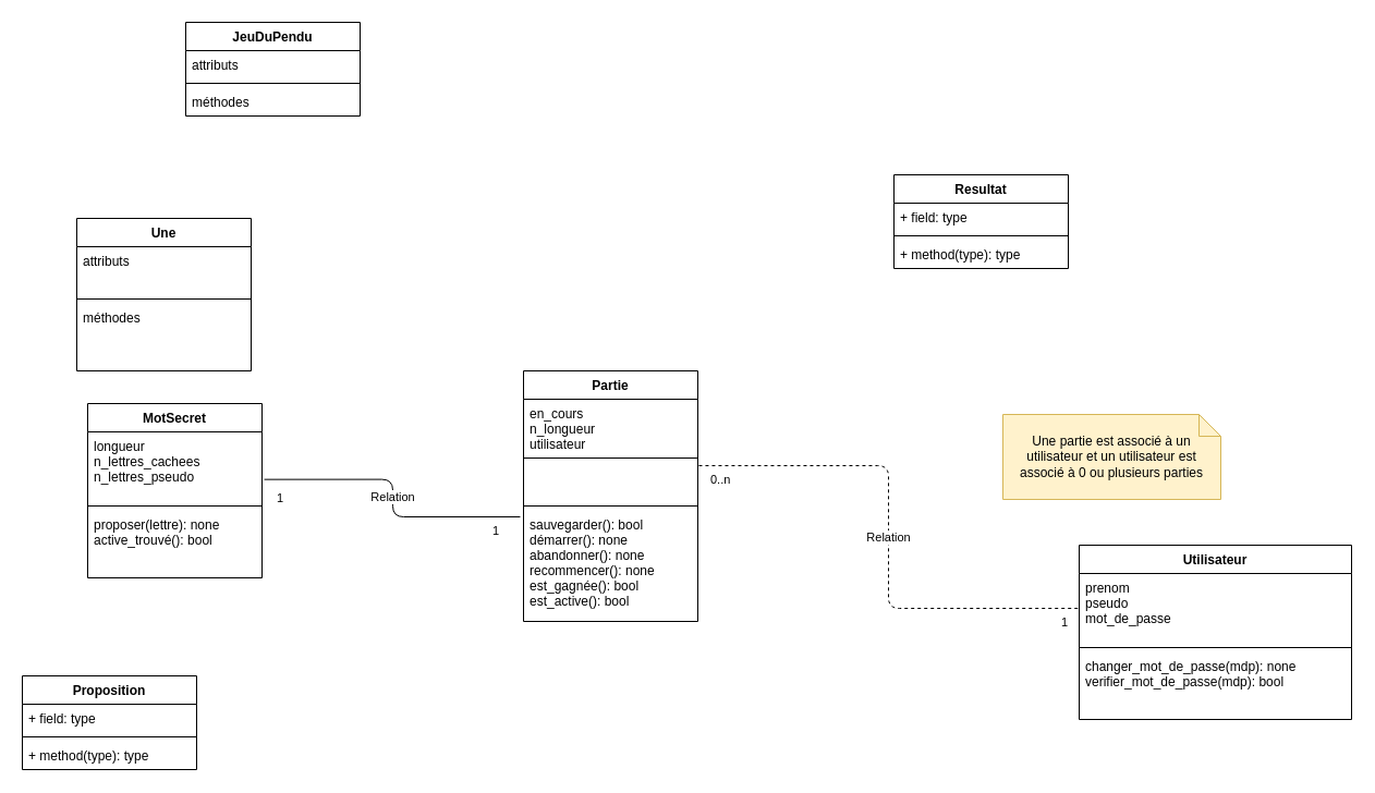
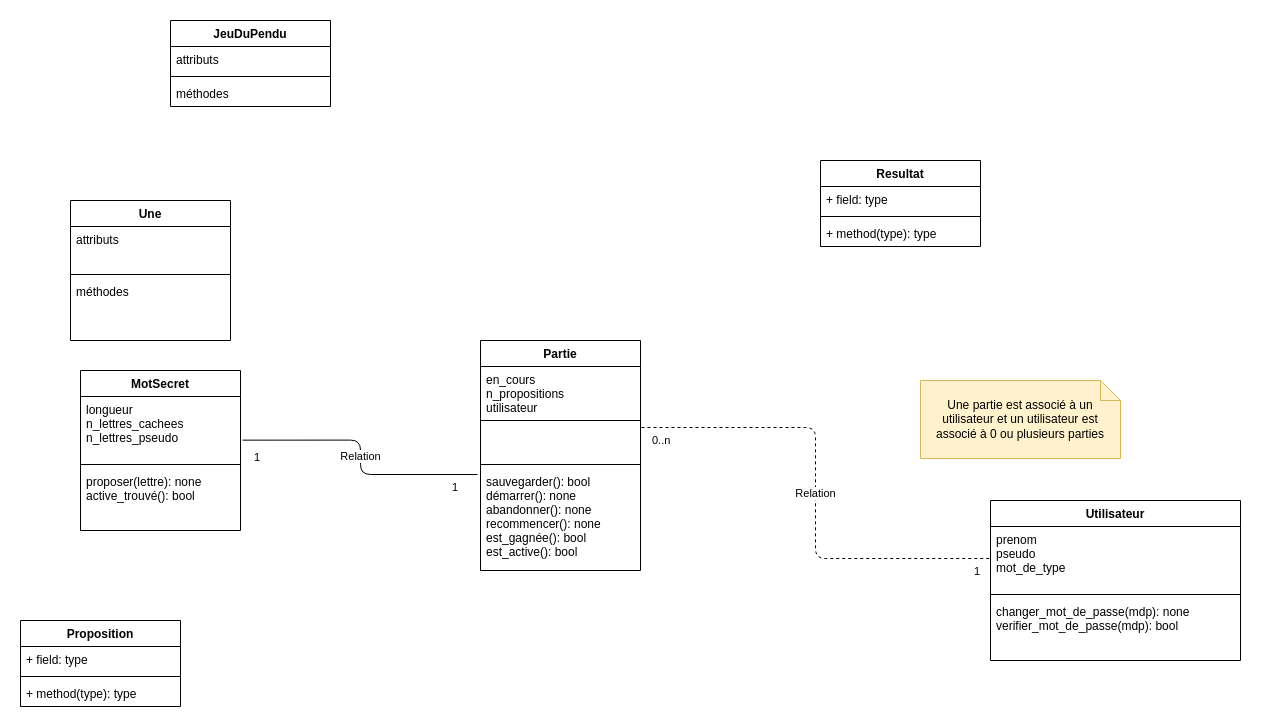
- <mxCell id="7" value="en_cours&#10;n_longueur&#10;utilisateur" style="text;strokeColor=none;fillColor=none;align=left;verticalAlign=top;spacingLeft=4;spacingRight=4;overflow=hidden;rotatable=0;points=[[0,0.5],[1,0.5]];portConstraint=eastwest;" vertex="1" parent="6"><mxGeometry y="26" width="160" height="94" as="geometry" /></mxCell>
+ <mxCell id="7" value="en_cours&#10;n_propositions&#10;utilisateur" style="text;strokeColor=none;fillColor=none;align=left;verticalAlign=top;spacingLeft=4;spacingRight=4;overflow=hidden;rotatable=0;points=[[0,0.5],[1,0.5]];portConstraint=eastwest;" vertex="1" parent="6"><mxGeometry y="26" width="160" height="94" as="geometry" /></mxCell>
- <mxCell id="11" value="prenom&#10;pseudo&#10;mot_de_passe" style="text;strokeColor=none;fillColor=none;align=left;verticalAlign=top;spacingLeft=4;spacingRight=4;overflow=hidden;rotatable=0;points=[[0,0.5],[1,0.5]];portConstraint=eastwest;" vertex="1" parent="10"><mxGeometry y="26" width="250" height="64" as="geometry" /></mxCell>
+ <mxCell id="11" value="prenom&#10;pseudo&#10;mot_de_type" style="text;strokeColor=none;fillColor=none;align=left;verticalAlign=top;spacingLeft=4;spacingRight=4;overflow=hidden;rotatable=0;points=[[0,0.5],[1,0.5]];portConstraint=eastwest;" vertex="1" parent="10"><mxGeometry y="26" width="250" height="64" as="geometry" /></mxCell>
